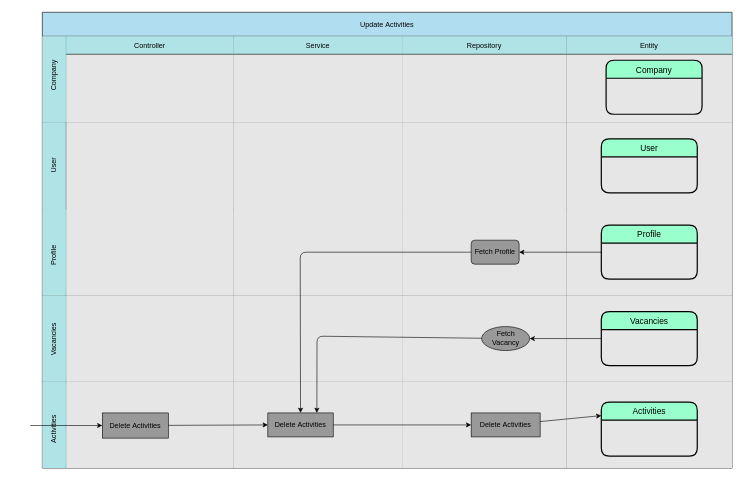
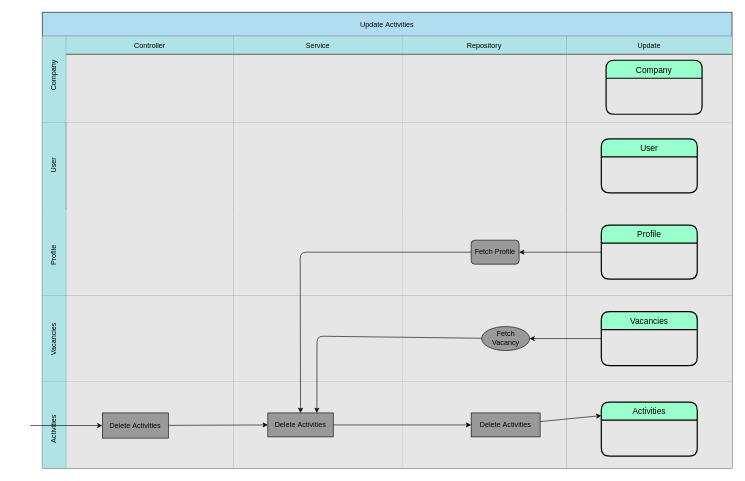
- <mxCell id="7" value="Entity" style="swimlane;swimlaneHead=0;swimlaneBody=0;fontStyle=0;connectable=0;fillColor=#b0e3e6;startSize=30;collapsible=0;recursiveResize=0;expand=0;strokeColor=#000000;fontColor=#000000;swimlaneFillColor=#E6E6E6;" vertex="1" parent="3"><mxGeometry x="874" width="276" height="144" as="geometry"><mxRectangle width="276" height="144" as="alternateBounds" /></mxGeometry></mxCell>
+ <mxCell id="7" value="Update" style="swimlane;swimlaneHead=0;swimlaneBody=0;fontStyle=0;connectable=0;fillColor=#b0e3e6;startSize=30;collapsible=0;recursiveResize=0;expand=0;strokeColor=#000000;fontColor=#000000;swimlaneFillColor=#E6E6E6;" vertex="1" parent="3"><mxGeometry x="874" width="276" height="144" as="geometry"><mxRectangle width="276" height="144" as="alternateBounds" /></mxGeometry></mxCell>
